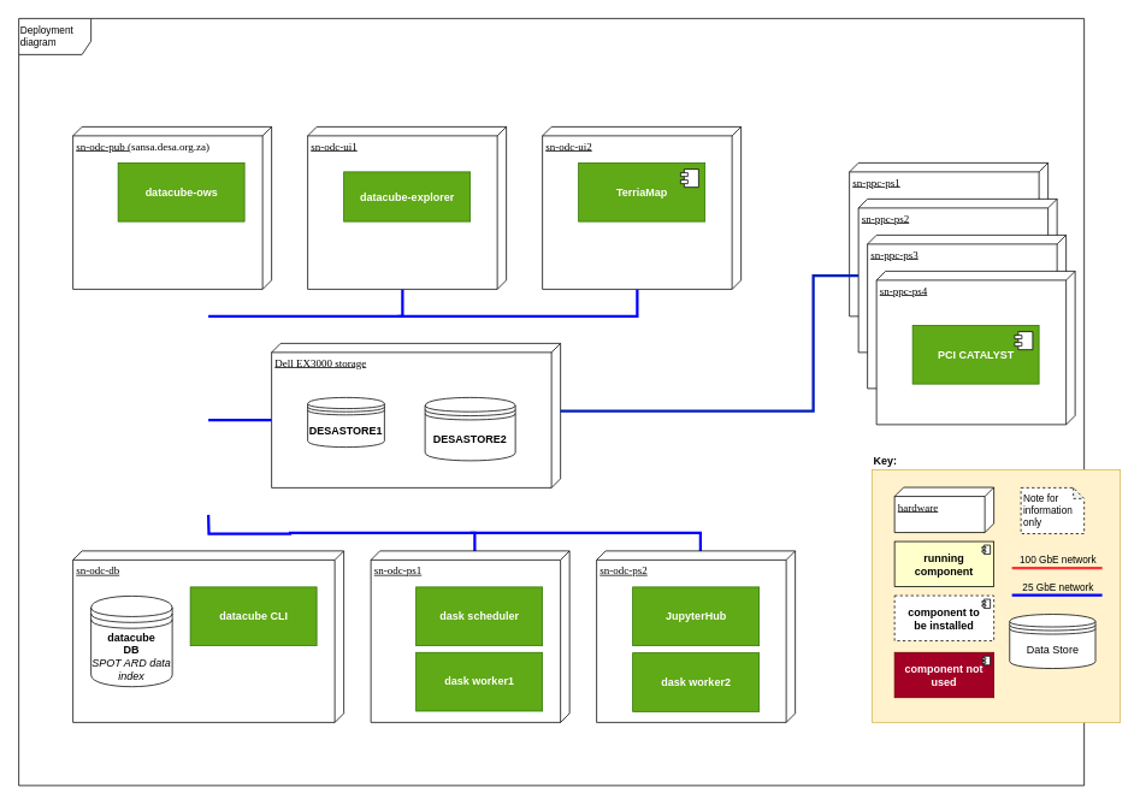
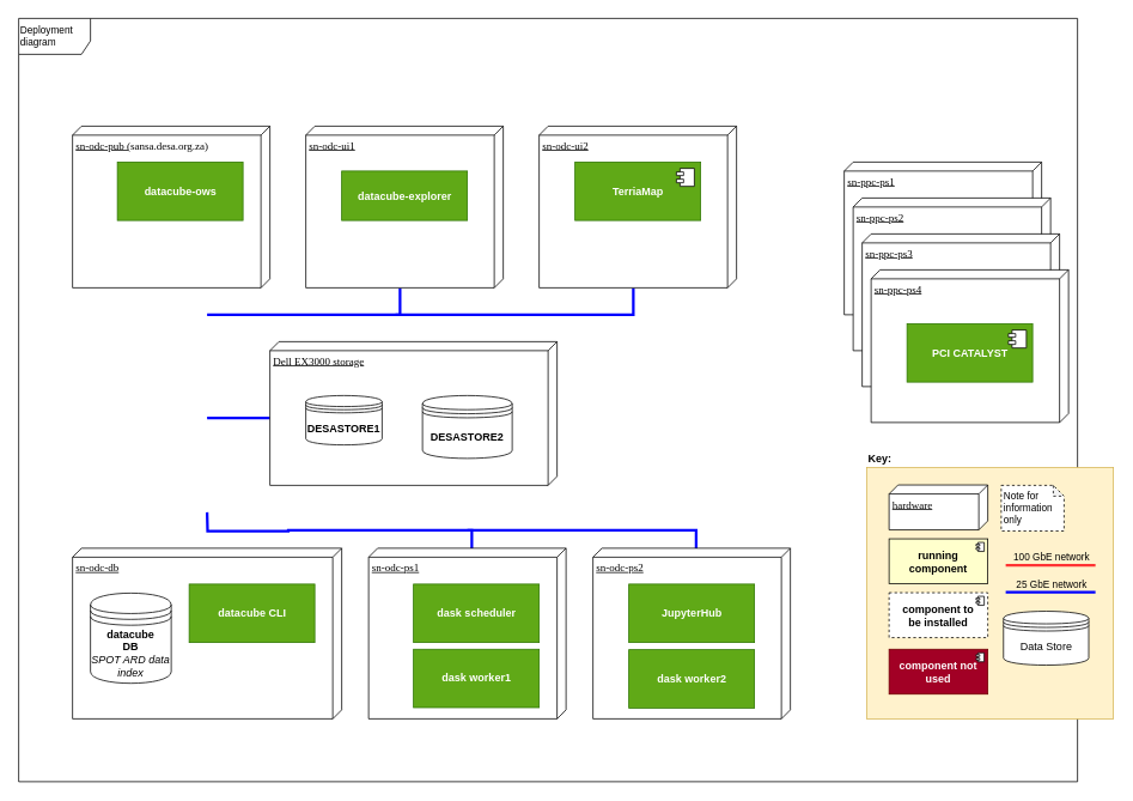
- <mxCell id="33" value="" style="endArrow=none;html=1;fontSize=11;exitX=0;exitY=0;exitDx=75;exitDy=0;exitPerimeter=0;strokeWidth=3;strokeColor=#001DBC;edgeStyle=orthogonalEdgeStyle;rounded=0;fillColor=#0050ef;" parent="3" source="24" target="28" edge="1"><mxGeometry width="50" height="50" relative="1" as="geometry"><mxPoint x="720" y="400" as="sourcePoint" /><mxPoint x="920" y="375" as="targetPoint" /><Array as="points"><mxPoint x="900" y="455" /><mxPoint x="900" y="305" /></Array></mxGeometry></mxCell>
- <mxCell id="47" value="Note for information only" style="shape=note;whiteSpace=wrap;html=1;backgroundOutline=1;darkOpacity=0.05;labelBackgroundColor=none;comic=0;fontSize=11;align=left;dashed=1;size=12;verticalAlign=middle;spacing=3;" parent="3" vertex="1"><mxGeometry x="1130" y="540" width="70" height="50.86" as="geometry" /></mxCell>
+ <mxCell id="47" value="Note for information only" style="shape=note;whiteSpace=wrap;html=1;backgroundOutline=1;darkOpacity=0.05;labelBackgroundColor=none;comic=0;fontSize=11;align=left;dashed=1;size=12;verticalAlign=middle;spacing=3;" parent="3" vertex="1"><mxGeometry x="1115" y="540" width="70" height="50.86" as="geometry" /></mxCell>
